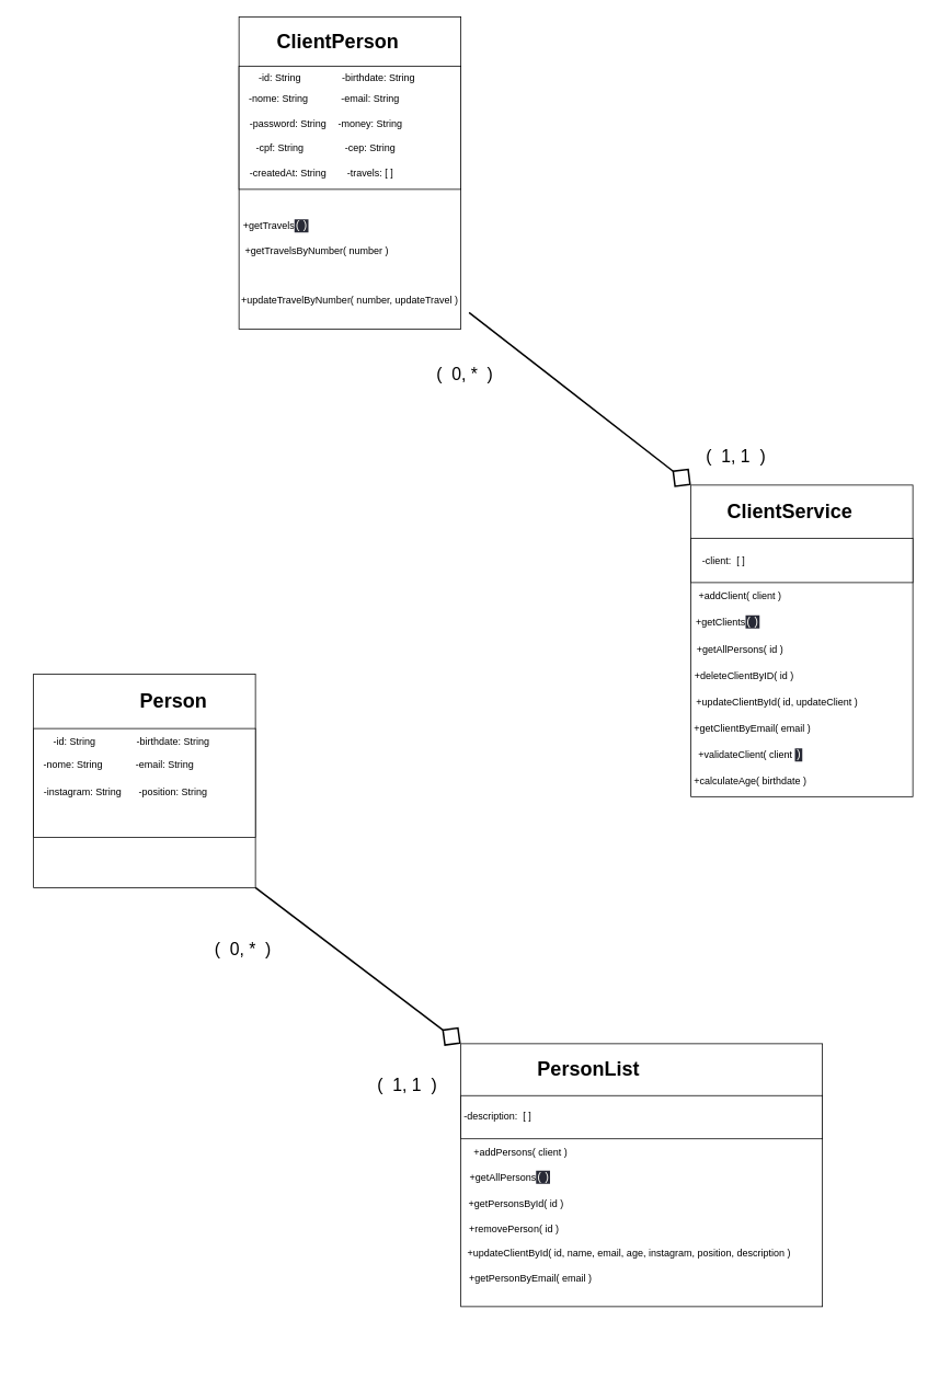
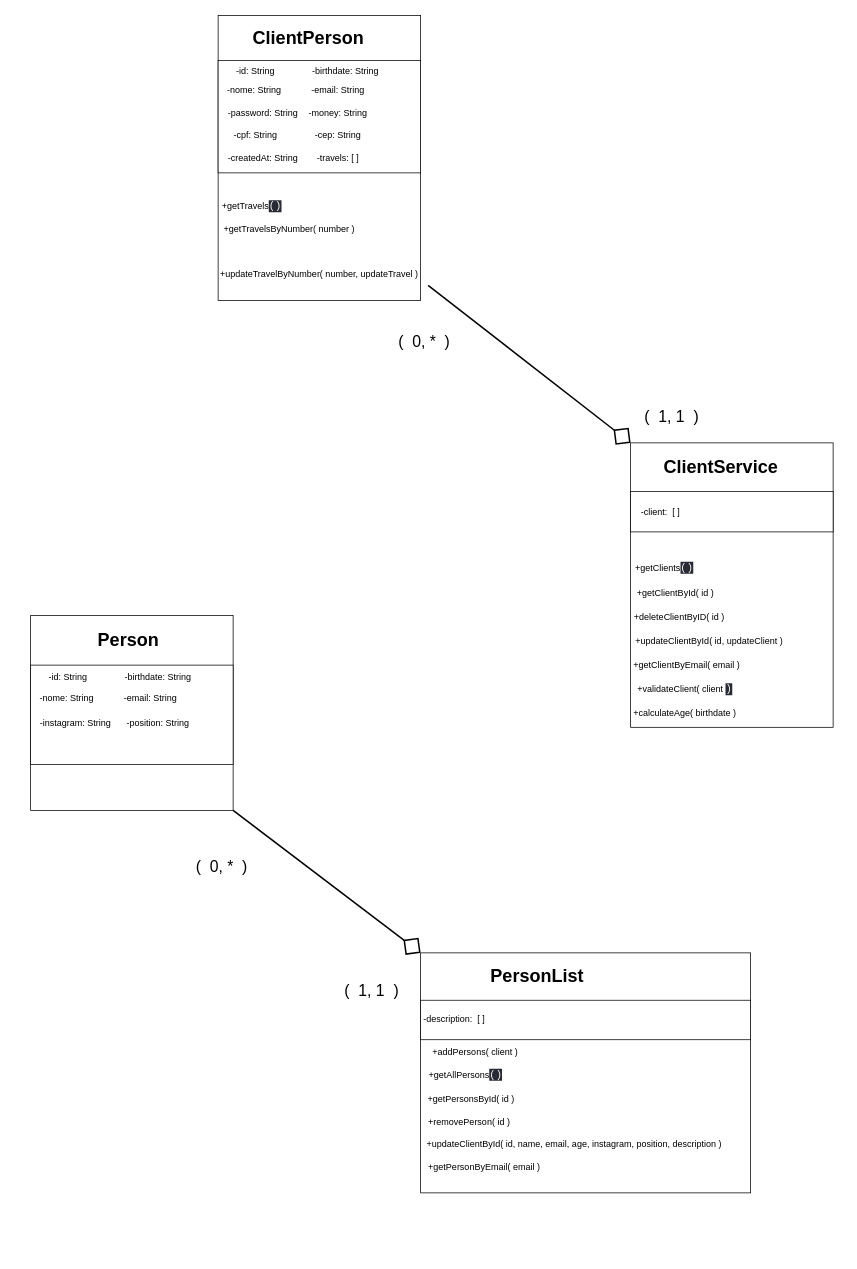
- <mxCell id="26" value="+addClient( client )" style="text;html=1;strokeColor=none;fillColor=none;align=center;verticalAlign=middle;whiteSpace=wrap;rounded=0;" parent="20" vertex="1"><mxGeometry x="20" y="118.684" width="120" height="32.368" as="geometry" /></mxCell>
- <mxCell id="28" value="+getAllPersons( id )" style="text;html=1;strokeColor=none;fillColor=none;align=center;verticalAlign=middle;whiteSpace=wrap;rounded=0;" parent="20" vertex="1"><mxGeometry x="-25.0" y="183.421" width="210" height="32.368" as="geometry" /></mxCell>
+ <mxCell id="28" value="+getClientById( id )" style="text;html=1;strokeColor=none;fillColor=none;align=center;verticalAlign=middle;whiteSpace=wrap;rounded=0;" parent="20" vertex="1"><mxGeometry x="-25.0" y="183.421" width="210" height="32.368" as="geometry" /></mxCell>
- <mxCell id="37" value="Person" style="text;strokeColor=none;fillColor=none;html=1;fontSize=24;fontStyle=1;verticalAlign=middle;align=center;" parent="34" vertex="1"><mxGeometry x="130" y="11.05" width="120" height="44.21" as="geometry" /></mxCell>
+ <mxCell id="37" value="Person" style="text;strokeColor=none;fillColor=none;html=1;fontSize=24;fontStyle=1;verticalAlign=middle;align=center;" parent="34" vertex="1"><mxGeometry x="90" y="11.05" width="120" height="44.21" as="geometry" /></mxCell>
